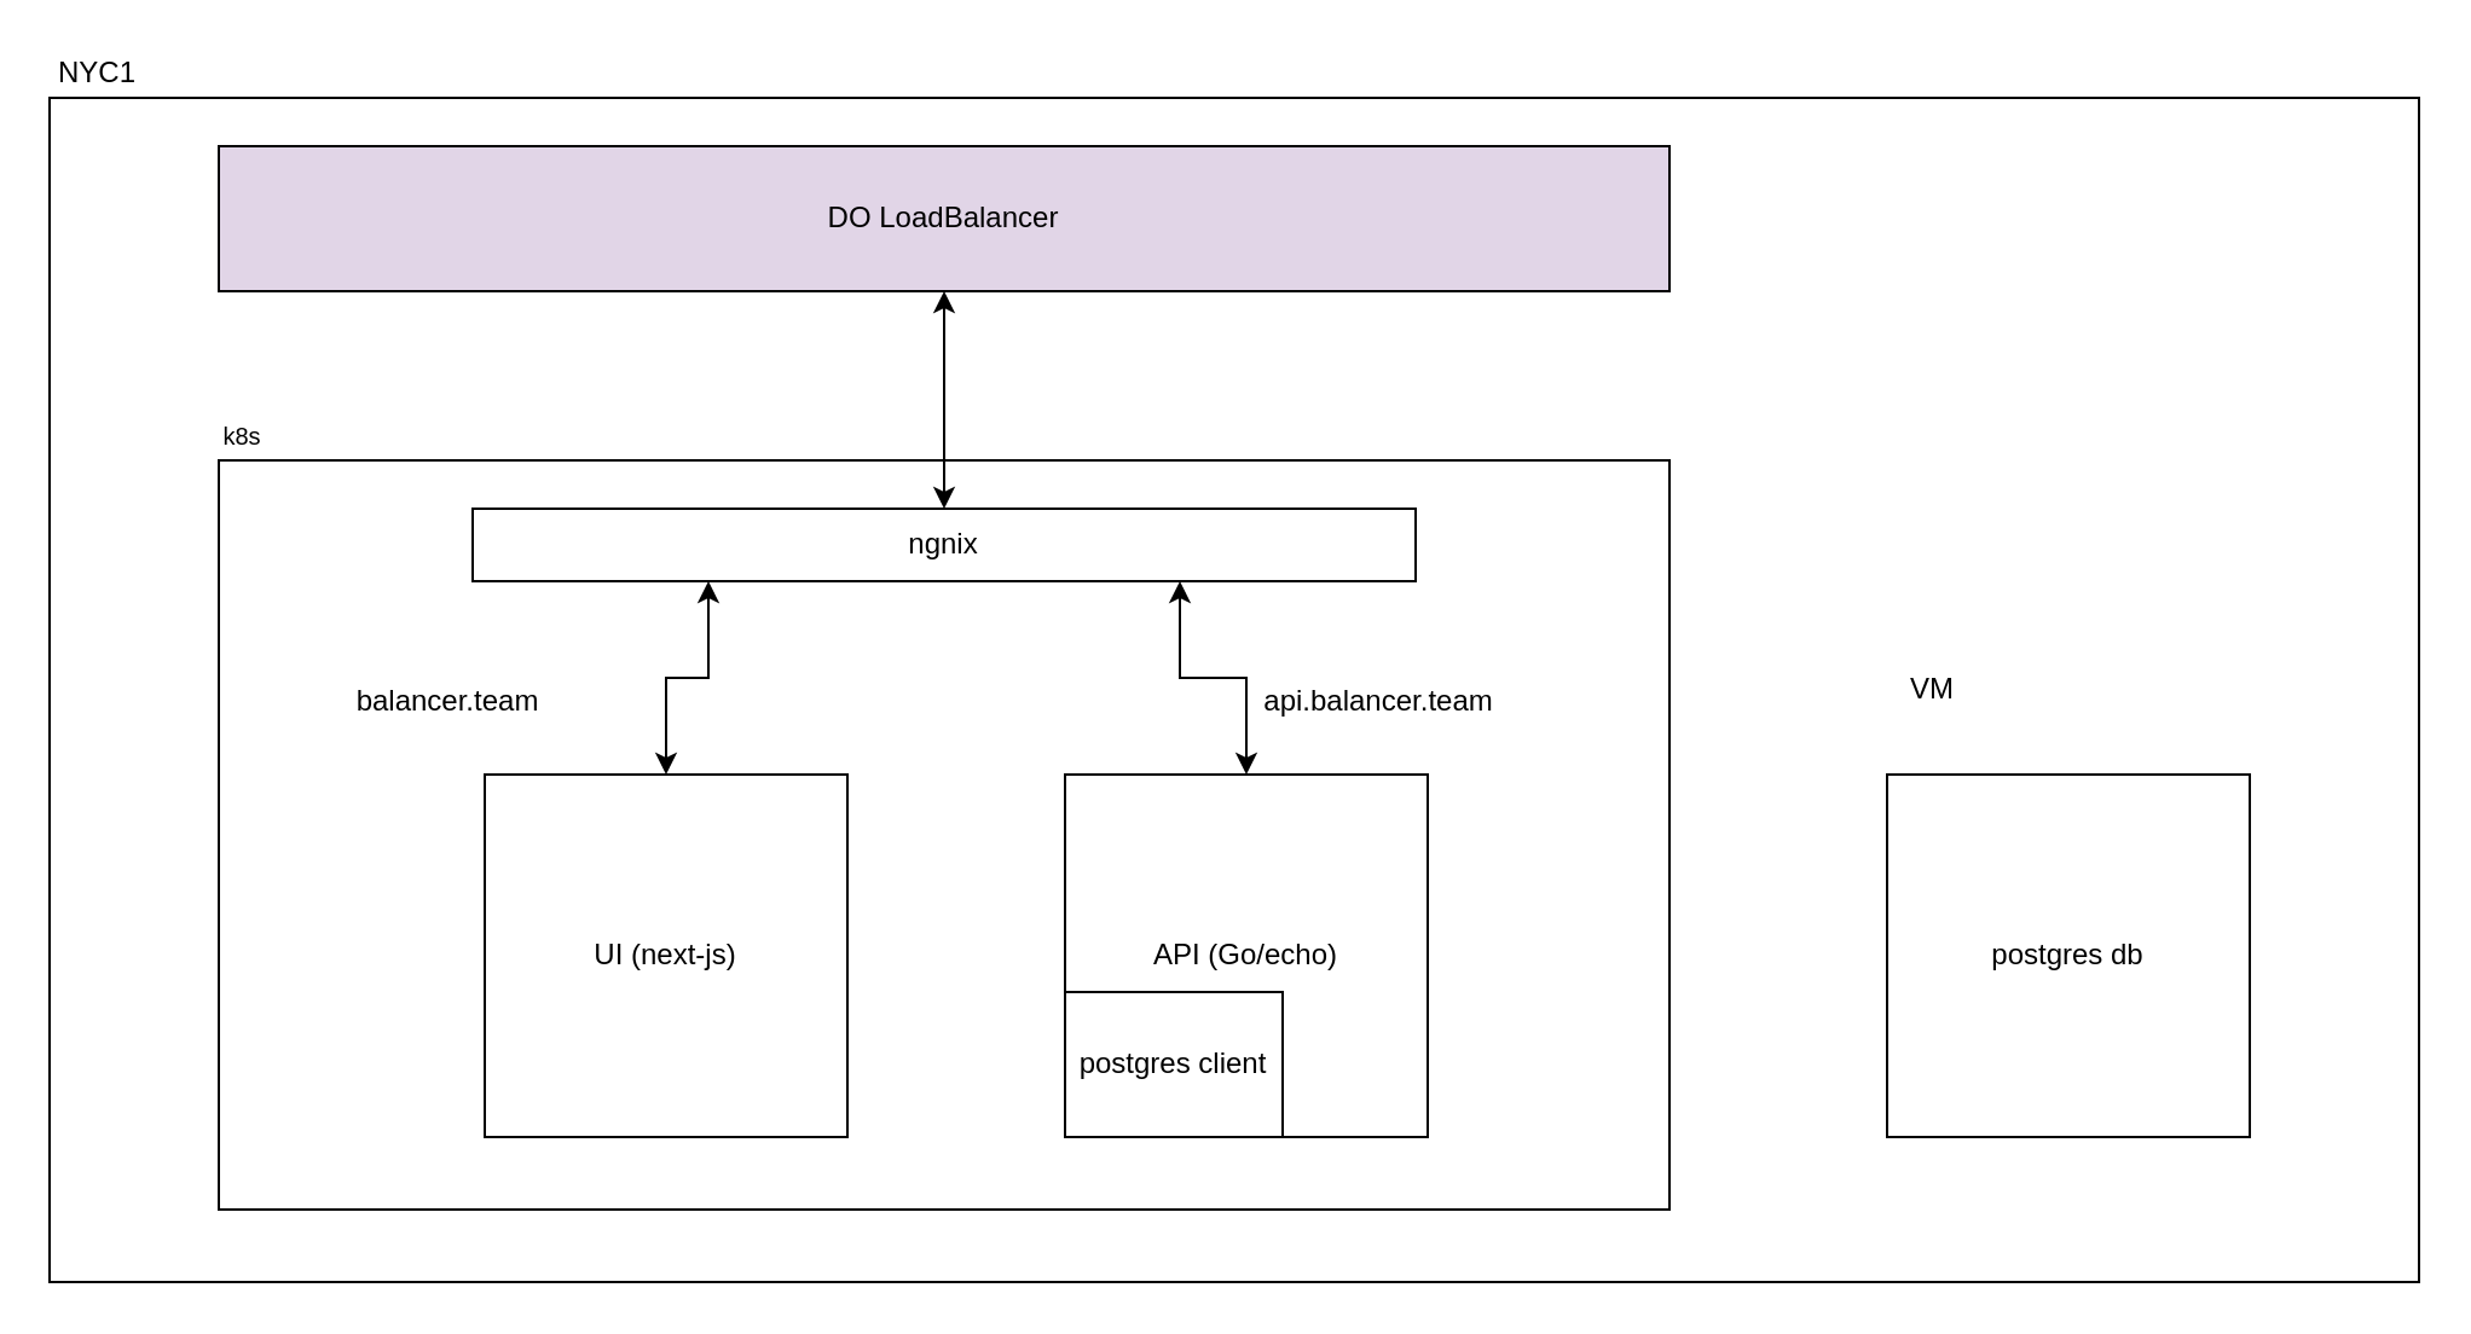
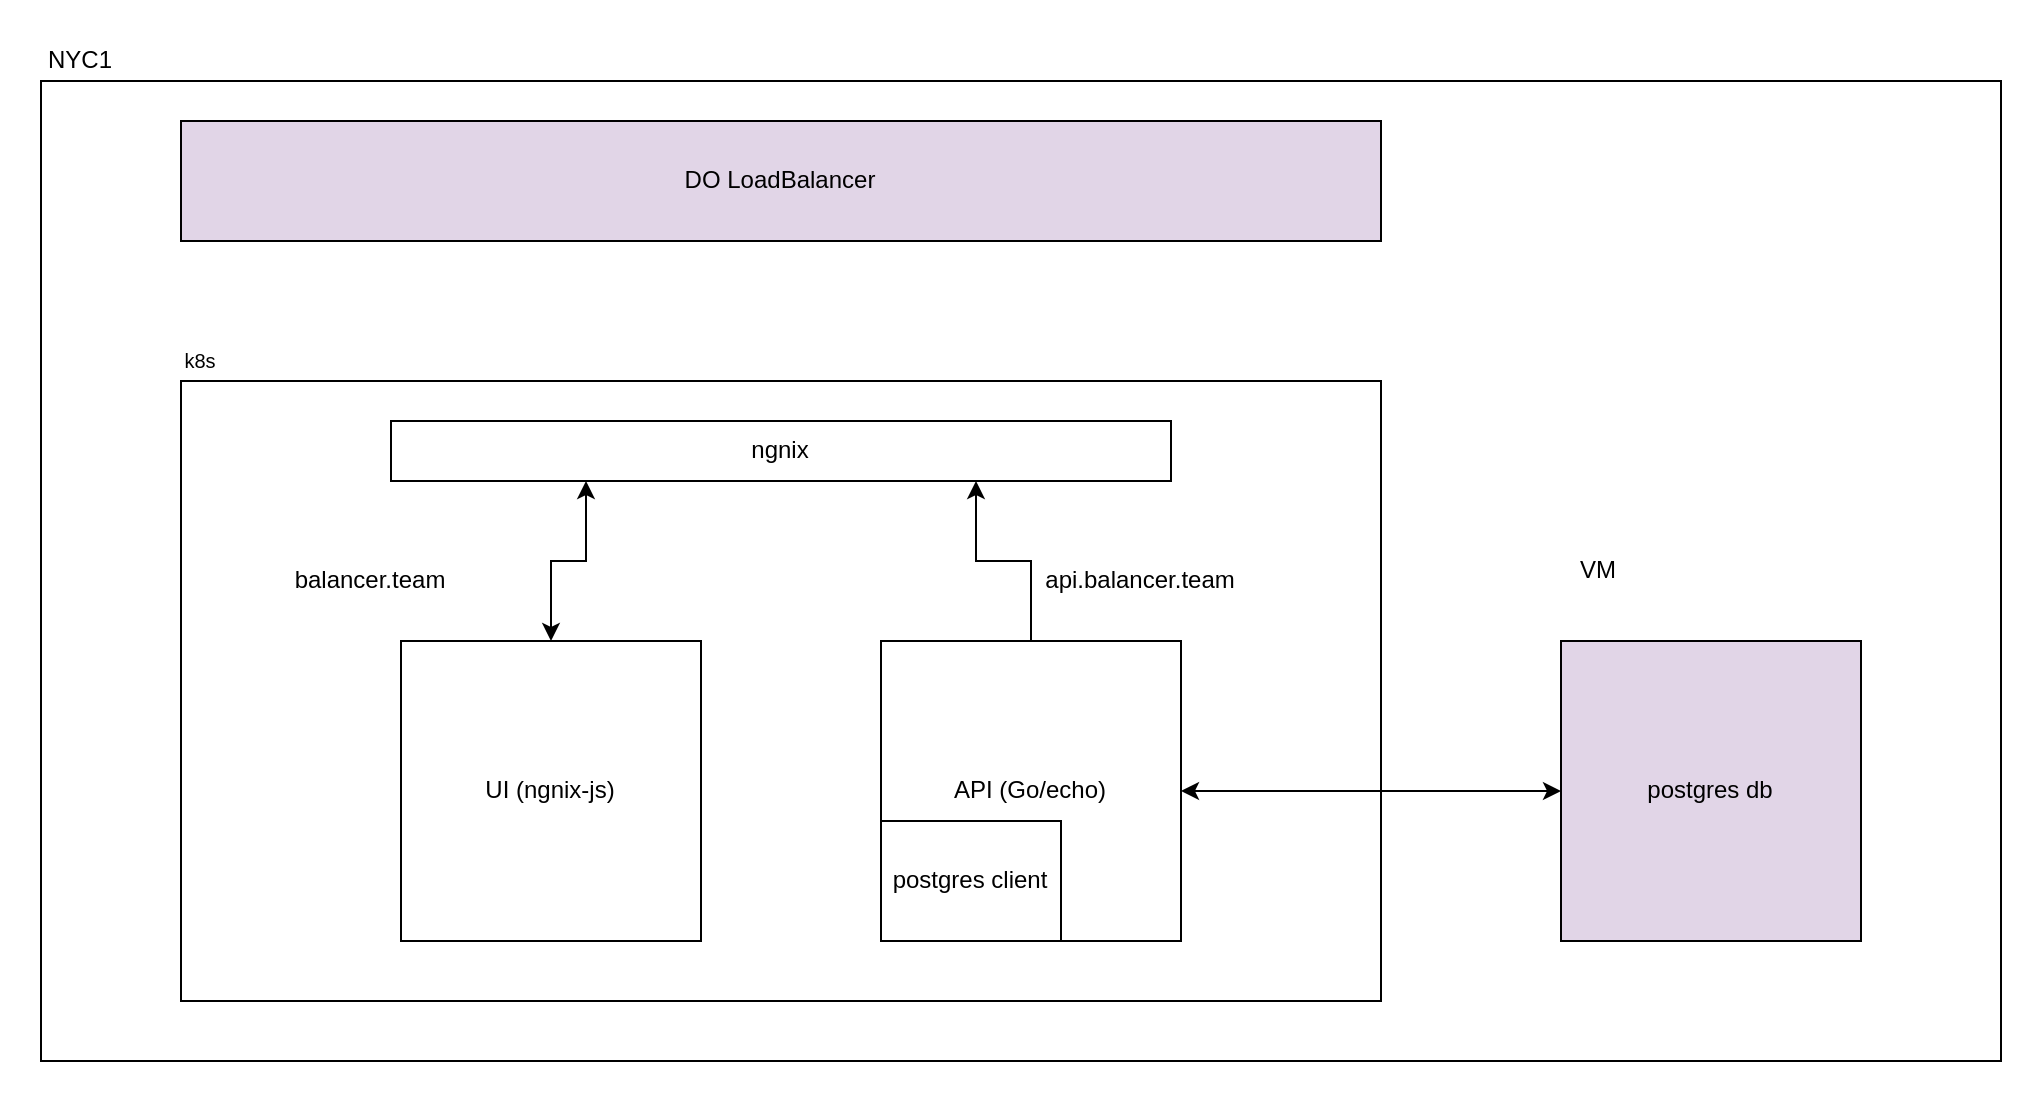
- <mxCell id="18" value="" style="endArrow=classic;startArrow=classic;html=1;entryX=0.5;entryY=1;entryDx=0;entryDy=0;exitX=0.5;exitY=0;exitDx=0;exitDy=0;" parent="10" source="12" target="4" edge="1"><mxGeometry width="50" height="50" relative="1" as="geometry"><mxPoint x="360" y="180" as="sourcePoint" /><mxPoint x="410" y="130" as="targetPoint" /></mxGeometry></mxCell>
- <mxCell id="11" style="edgeStyle=orthogonalEdgeStyle;rounded=0;orthogonalLoop=1;jettySize=auto;html=1;exitX=0.75;exitY=1;exitDx=0;exitDy=0;entryX=0.5;entryY=0;entryDx=0;entryDy=0;startArrow=classic;startFill=1;" parent="10" source="12" target="15" edge="1"><mxGeometry relative="1" as="geometry" /></mxCell>
+ <mxCell id="11" style="edgeStyle=orthogonalEdgeStyle;rounded=0;orthogonalLoop=1;jettySize=auto;html=1;exitX=0.75;exitY=1;exitDx=0;exitDy=0;entryX=0.5;entryY=0;entryDx=0;entryDy=0;startArrow=classic;startFill=1;endArrow=none;" parent="10" source="12" target="15" edge="1"><mxGeometry relative="1" as="geometry" /></mxCell>
- <mxCell id="14" value="UI (next-js)" style="rounded=0;whiteSpace=wrap;html=1;" parent="10" vertex="1"><mxGeometry x="200" y="320" width="150" height="150" as="geometry" /></mxCell>
+ <mxCell id="14" value="UI (ngnix-js)" style="rounded=0;whiteSpace=wrap;html=1;" parent="10" vertex="1"><mxGeometry x="200" y="320" width="150" height="150" as="geometry" /></mxCell>
+ <mxCell id="9" value="" style="endArrow=classic;startArrow=classic;html=1;fontSize=12;exitX=1;exitY=0.5;exitDx=0;exitDy=0;" edge="1" parent="1" source="15" target="6"><mxGeometry width="50" height="50" relative="1" as="geometry"><mxPoint x="680" y="430" as="sourcePoint" /><mxPoint x="730" y="380" as="targetPoint" /></mxGeometry></mxCell>
- <mxCell id="6" value="postgres db" style="rounded=0;whiteSpace=wrap;html=1;" vertex="1" parent="1"><mxGeometry x="780" y="320" width="150" height="150" as="geometry" /></mxCell>
+ <mxCell id="6" value="postgres db" style="rounded=0;whiteSpace=wrap;html=1;fillColor=#e1d5e7;" vertex="1" parent="1"><mxGeometry x="780" y="320" width="150" height="150" as="geometry" /></mxCell>
